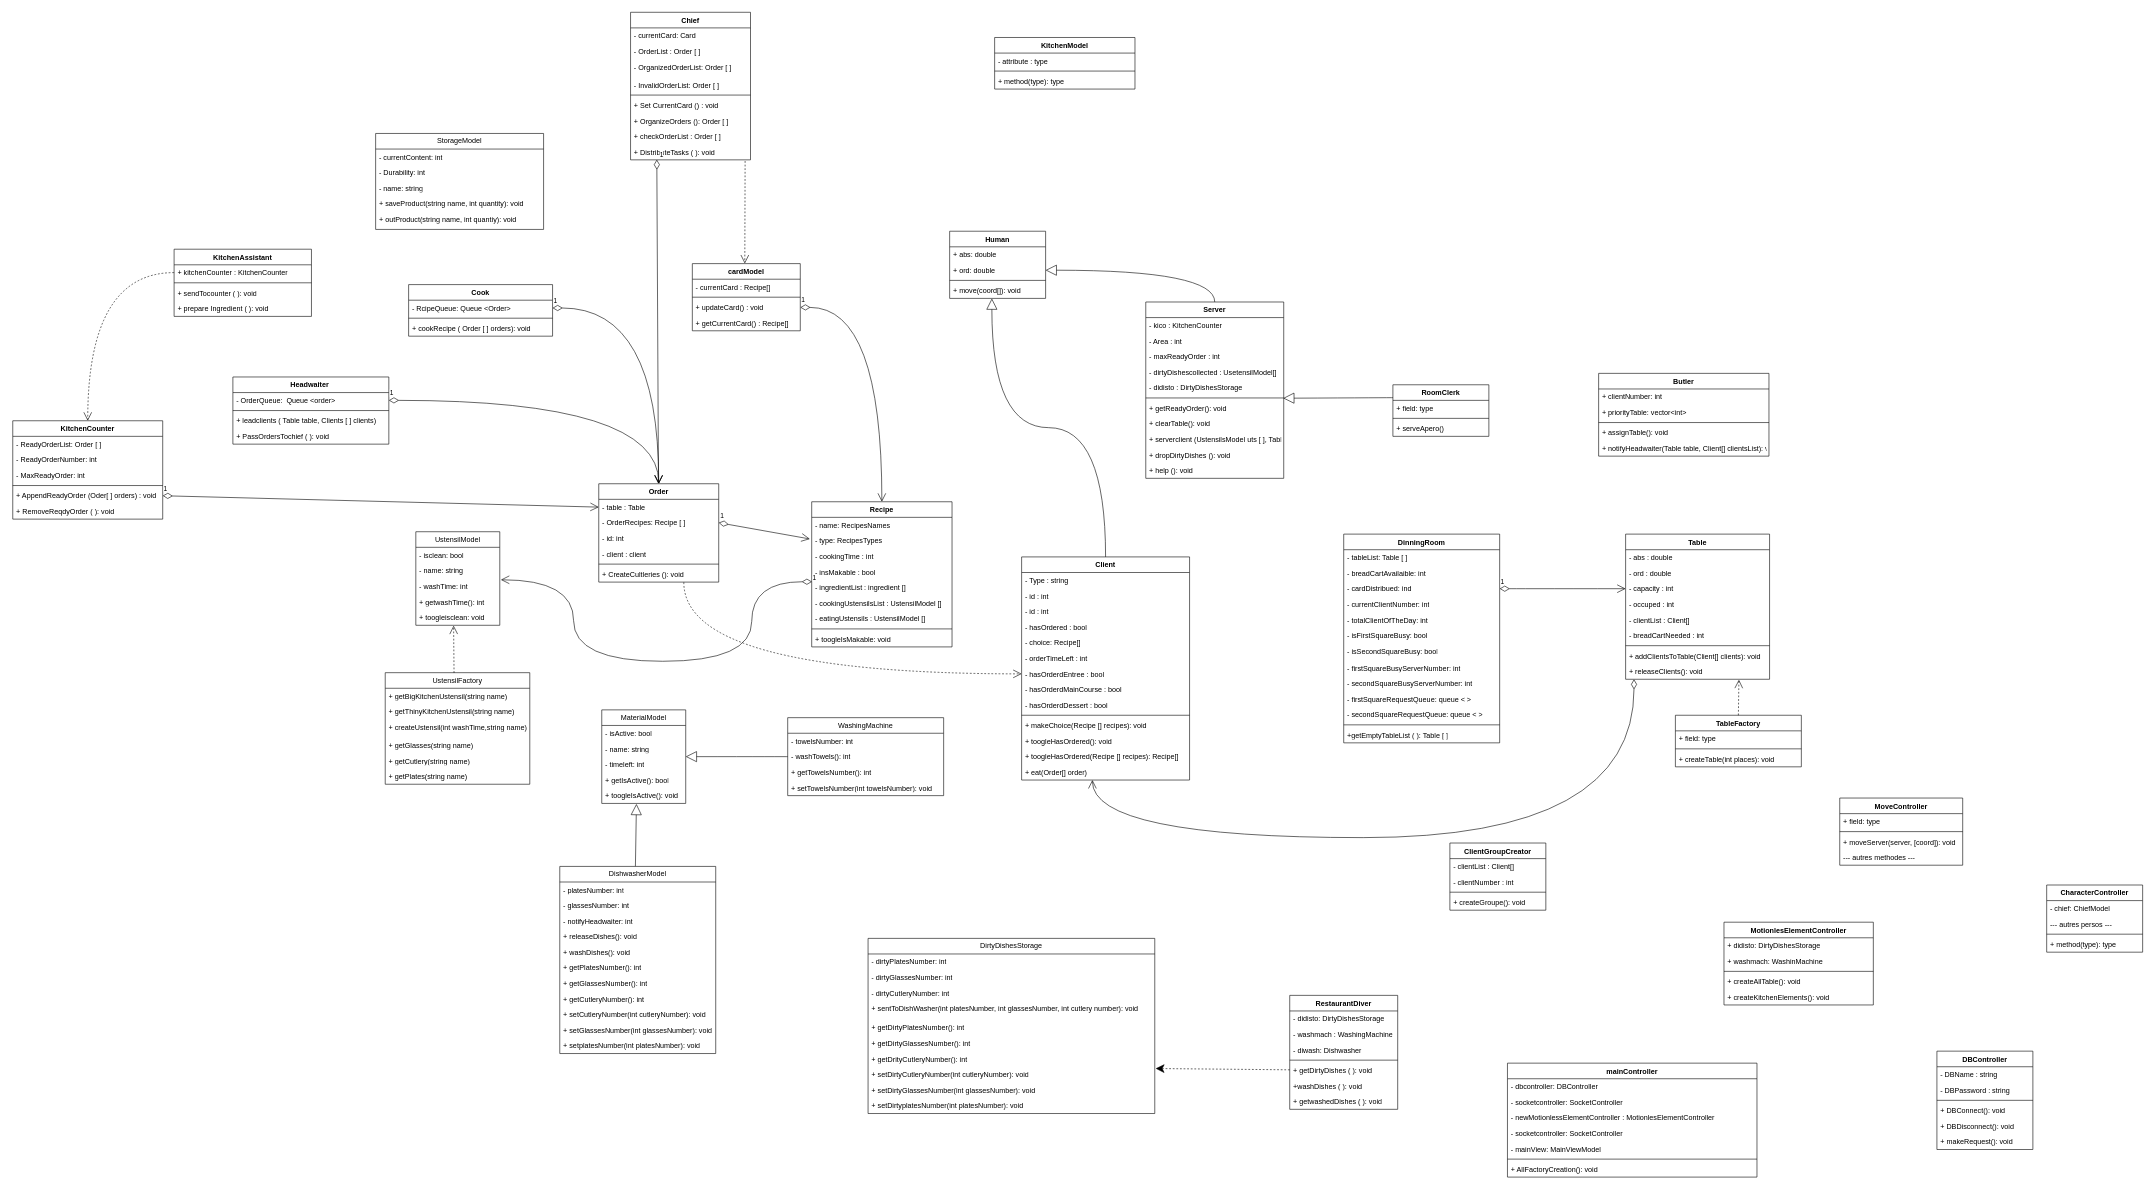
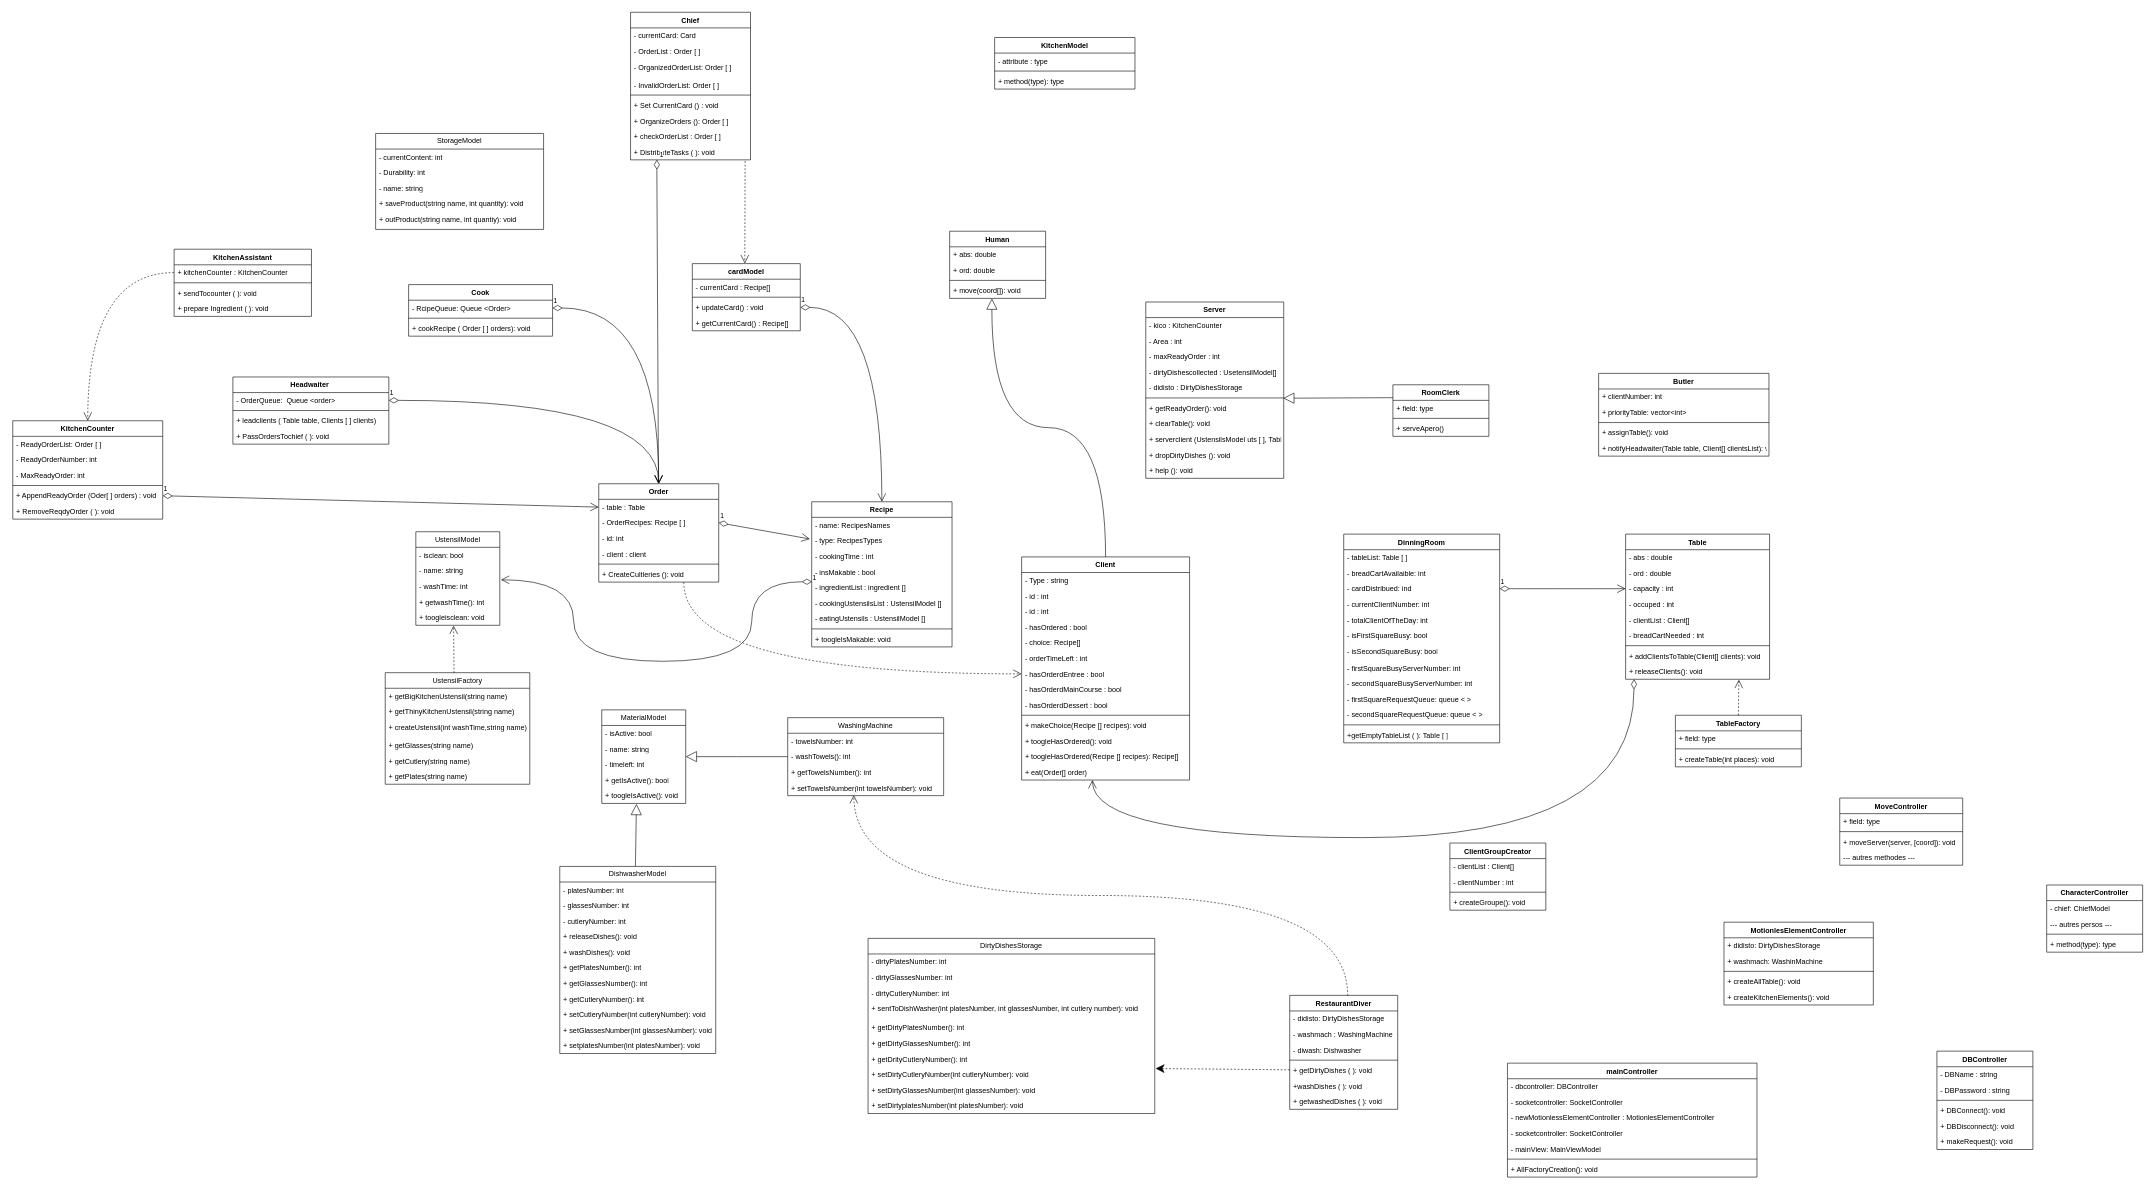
- <mxCell id="151" value="" style="endArrow=block;endSize=16;endFill=0;html=1;rounded=0;entryX=1;entryY=0.5;entryDx=0;entryDy=0;edgeStyle=orthogonalEdgeStyle;curved=1;" parent="1" source="79" target="147" edge="1"><mxGeometry x="0.149" y="-18" width="160" relative="1" as="geometry"><mxPoint x="1852" y="938" as="sourcePoint" /><mxPoint x="1672" y="661" as="targetPoint" /><mxPoint as="offset" /></mxGeometry></mxCell>
+ <mxCell id="196" value="" style="endArrow=open;endSize=12;dashed=1;html=1;rounded=0;curved=1;edgeStyle=orthogonalEdgeStyle;exitX=0.537;exitY=0.002;exitDx=0;exitDy=0;exitPerimeter=0;entryX=0.424;entryY=0.965;entryDx=0;entryDy=0;entryPerimeter=0;" parent="1" source="188" target="43" edge="1"><mxGeometry width="160" relative="1" as="geometry"><mxPoint x="2258.333" y="1649" as="sourcePoint" /><mxPoint x="1415" y="1331" as="targetPoint" /></mxGeometry></mxCell>
- <mxCell id="30" value="- notifyHeadwaiter: int" style="text;strokeColor=none;fillColor=none;align=left;verticalAlign=top;spacingLeft=4;spacingRight=4;overflow=hidden;rotatable=0;points=[[0,0.5],[1,0.5]];portConstraint=eastwest;whiteSpace=wrap;html=1;" parent="27" vertex="1"><mxGeometry y="78" width="260" height="26" as="geometry" /></mxCell>
+ <mxCell id="30" value="- cutleryNumber: int" style="text;strokeColor=none;fillColor=none;align=left;verticalAlign=top;spacingLeft=4;spacingRight=4;overflow=hidden;rotatable=0;points=[[0,0.5],[1,0.5]];portConstraint=eastwest;whiteSpace=wrap;html=1;" parent="27" vertex="1"><mxGeometry y="78" width="260" height="26" as="geometry" /></mxCell>
